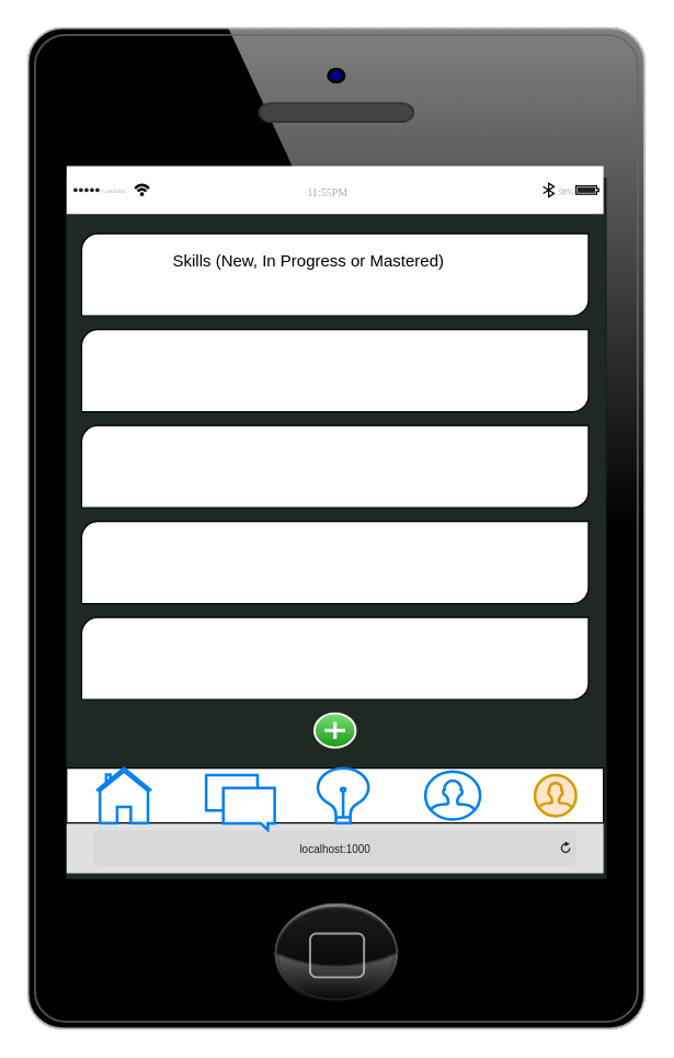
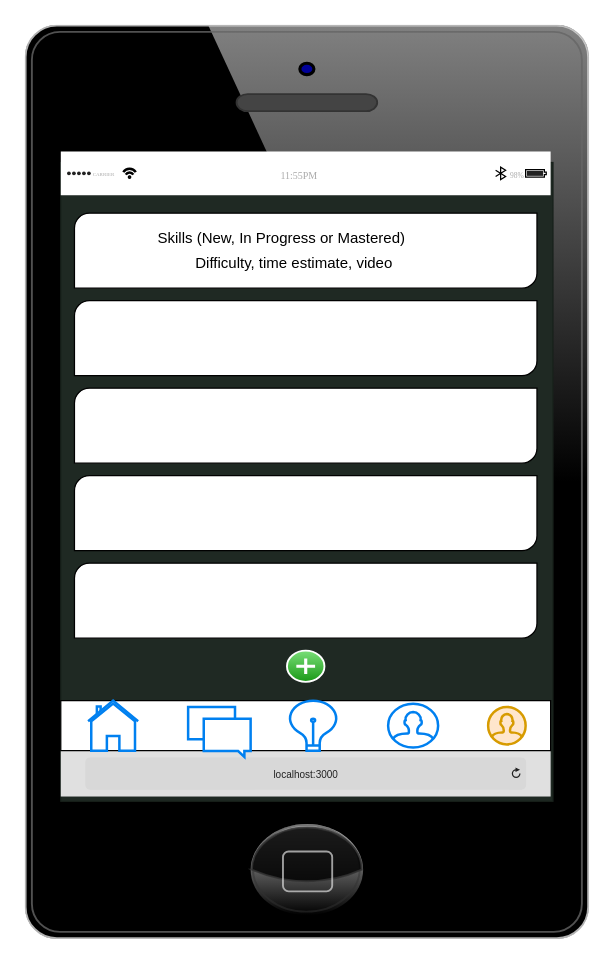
+ <mxCell id="20" value="Difficulty, time estimate, video" style="text;html=1;strokeColor=none;fillColor=none;align=center;verticalAlign=middle;whiteSpace=wrap;overflow=hidden;" vertex="1" parent="2"><mxGeometry x="120" y="180" width="190" height="20" as="geometry" /></mxCell>
- <mxCell id="8" value="localhost:1000" style="html=1;strokeWidth=1;shadow=0;dashed=0;shape=mxgraph.ios7ui.url;fillColor=#e0e0e0;strokeColor=#c0c0c0;buttonText=;strokeColor2=#222222;fontColor=#222222;fontSize=8;spacingTop=2;align=center;" parent="2" vertex="1"><mxGeometry x="28.13" y="580" width="391.87" height="36.72" as="geometry" /></mxCell>
+ <mxCell id="8" value="localhost:3000" style="html=1;strokeWidth=1;shadow=0;dashed=0;shape=mxgraph.ios7ui.url;fillColor=#e0e0e0;strokeColor=#c0c0c0;buttonText=;strokeColor2=#222222;fontColor=#222222;fontSize=8;spacingTop=2;align=center;" parent="2" vertex="1"><mxGeometry x="28.13" y="580" width="391.87" height="36.72" as="geometry" /></mxCell>
